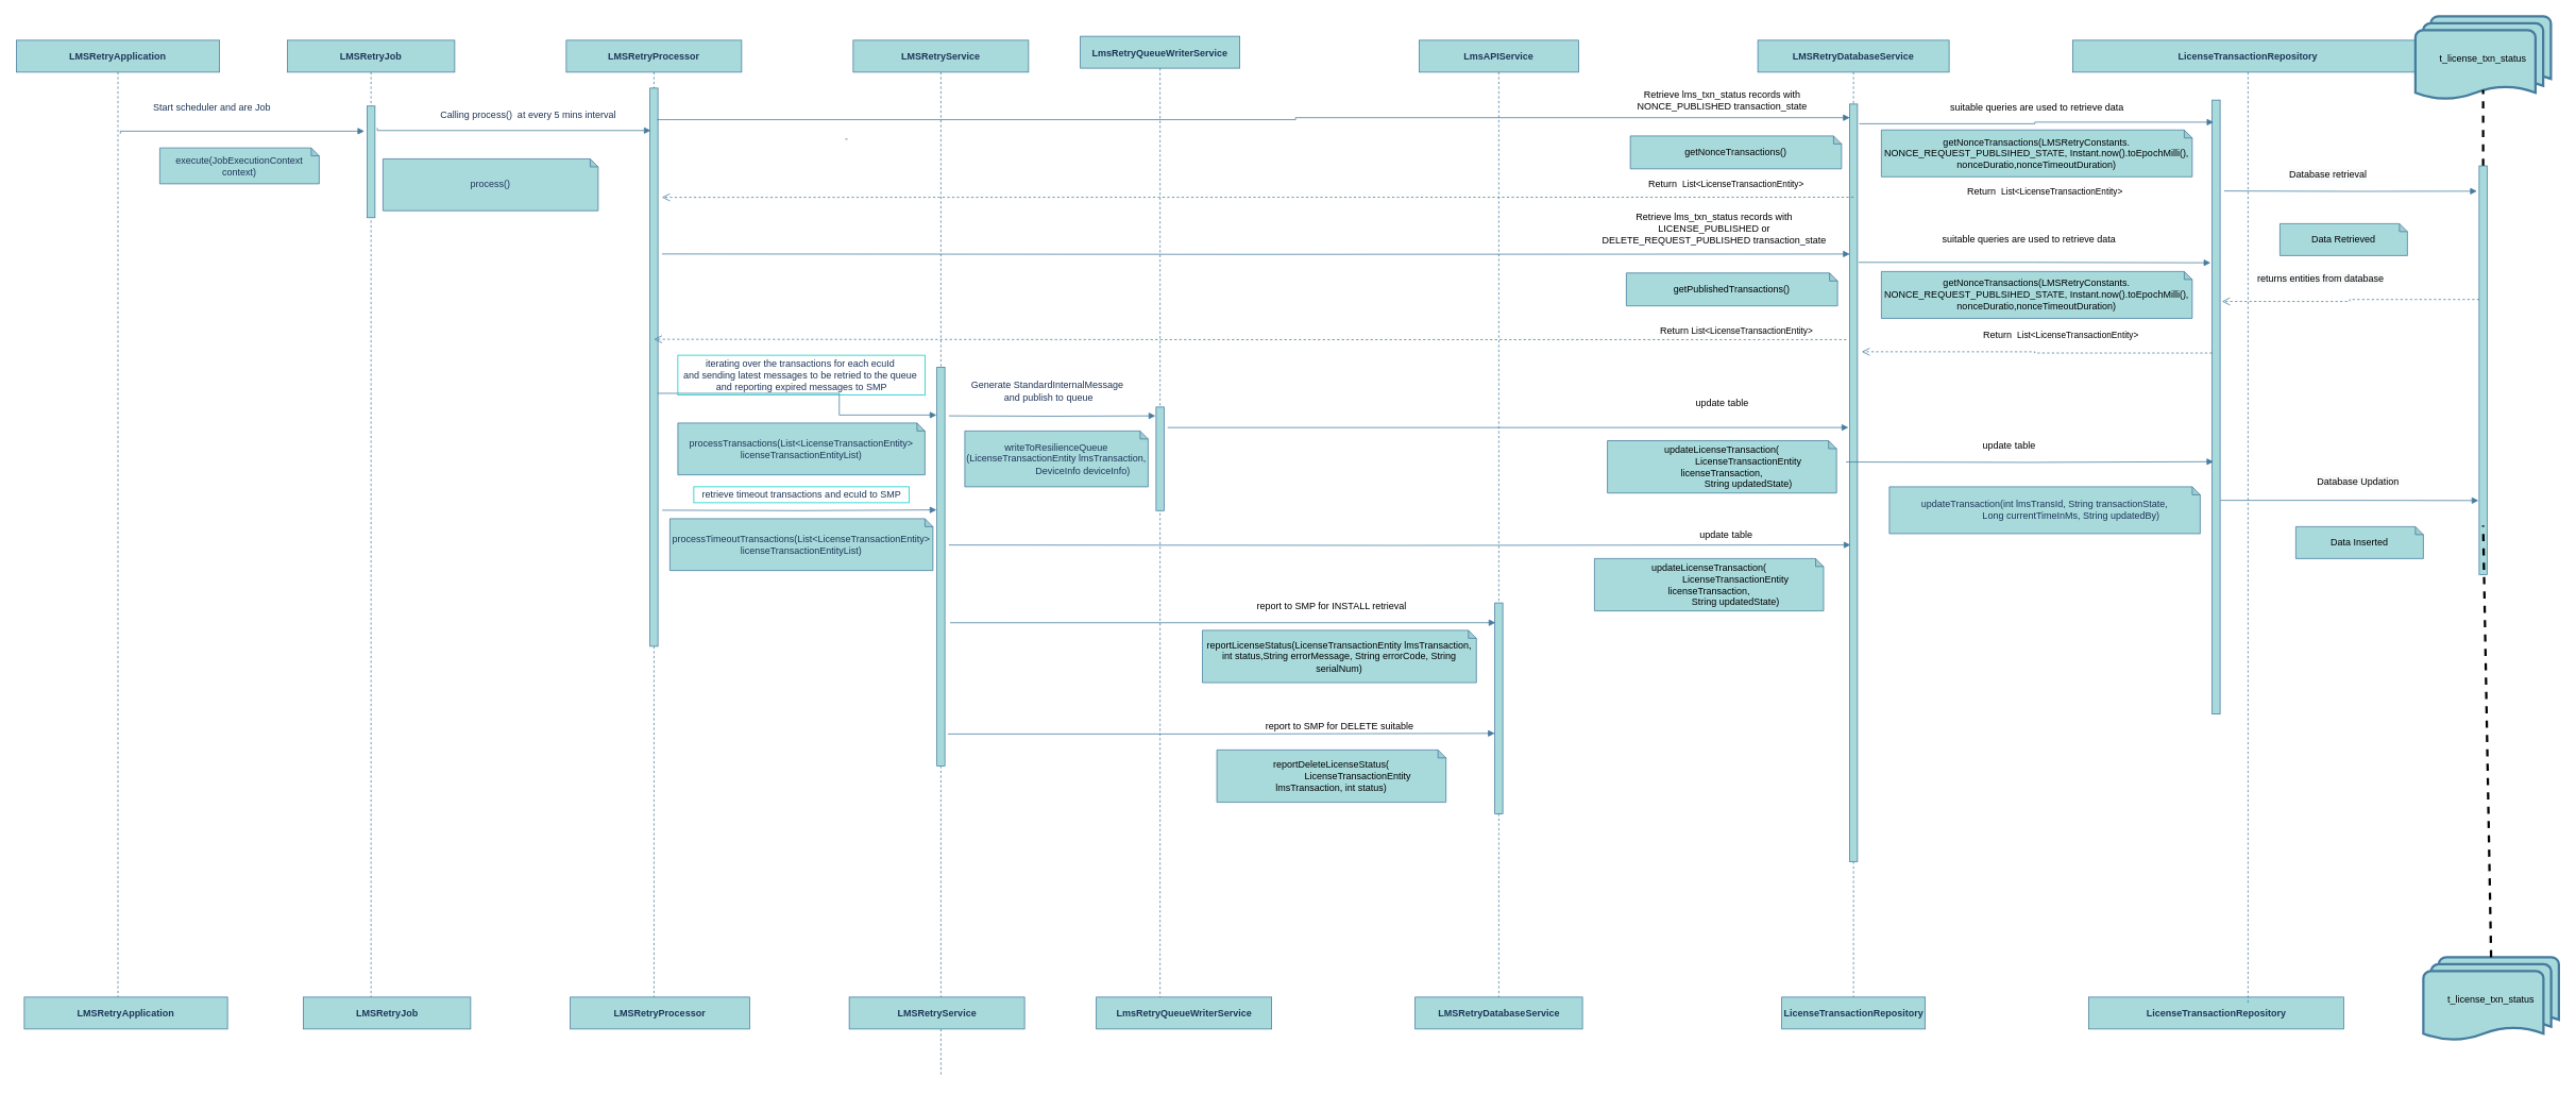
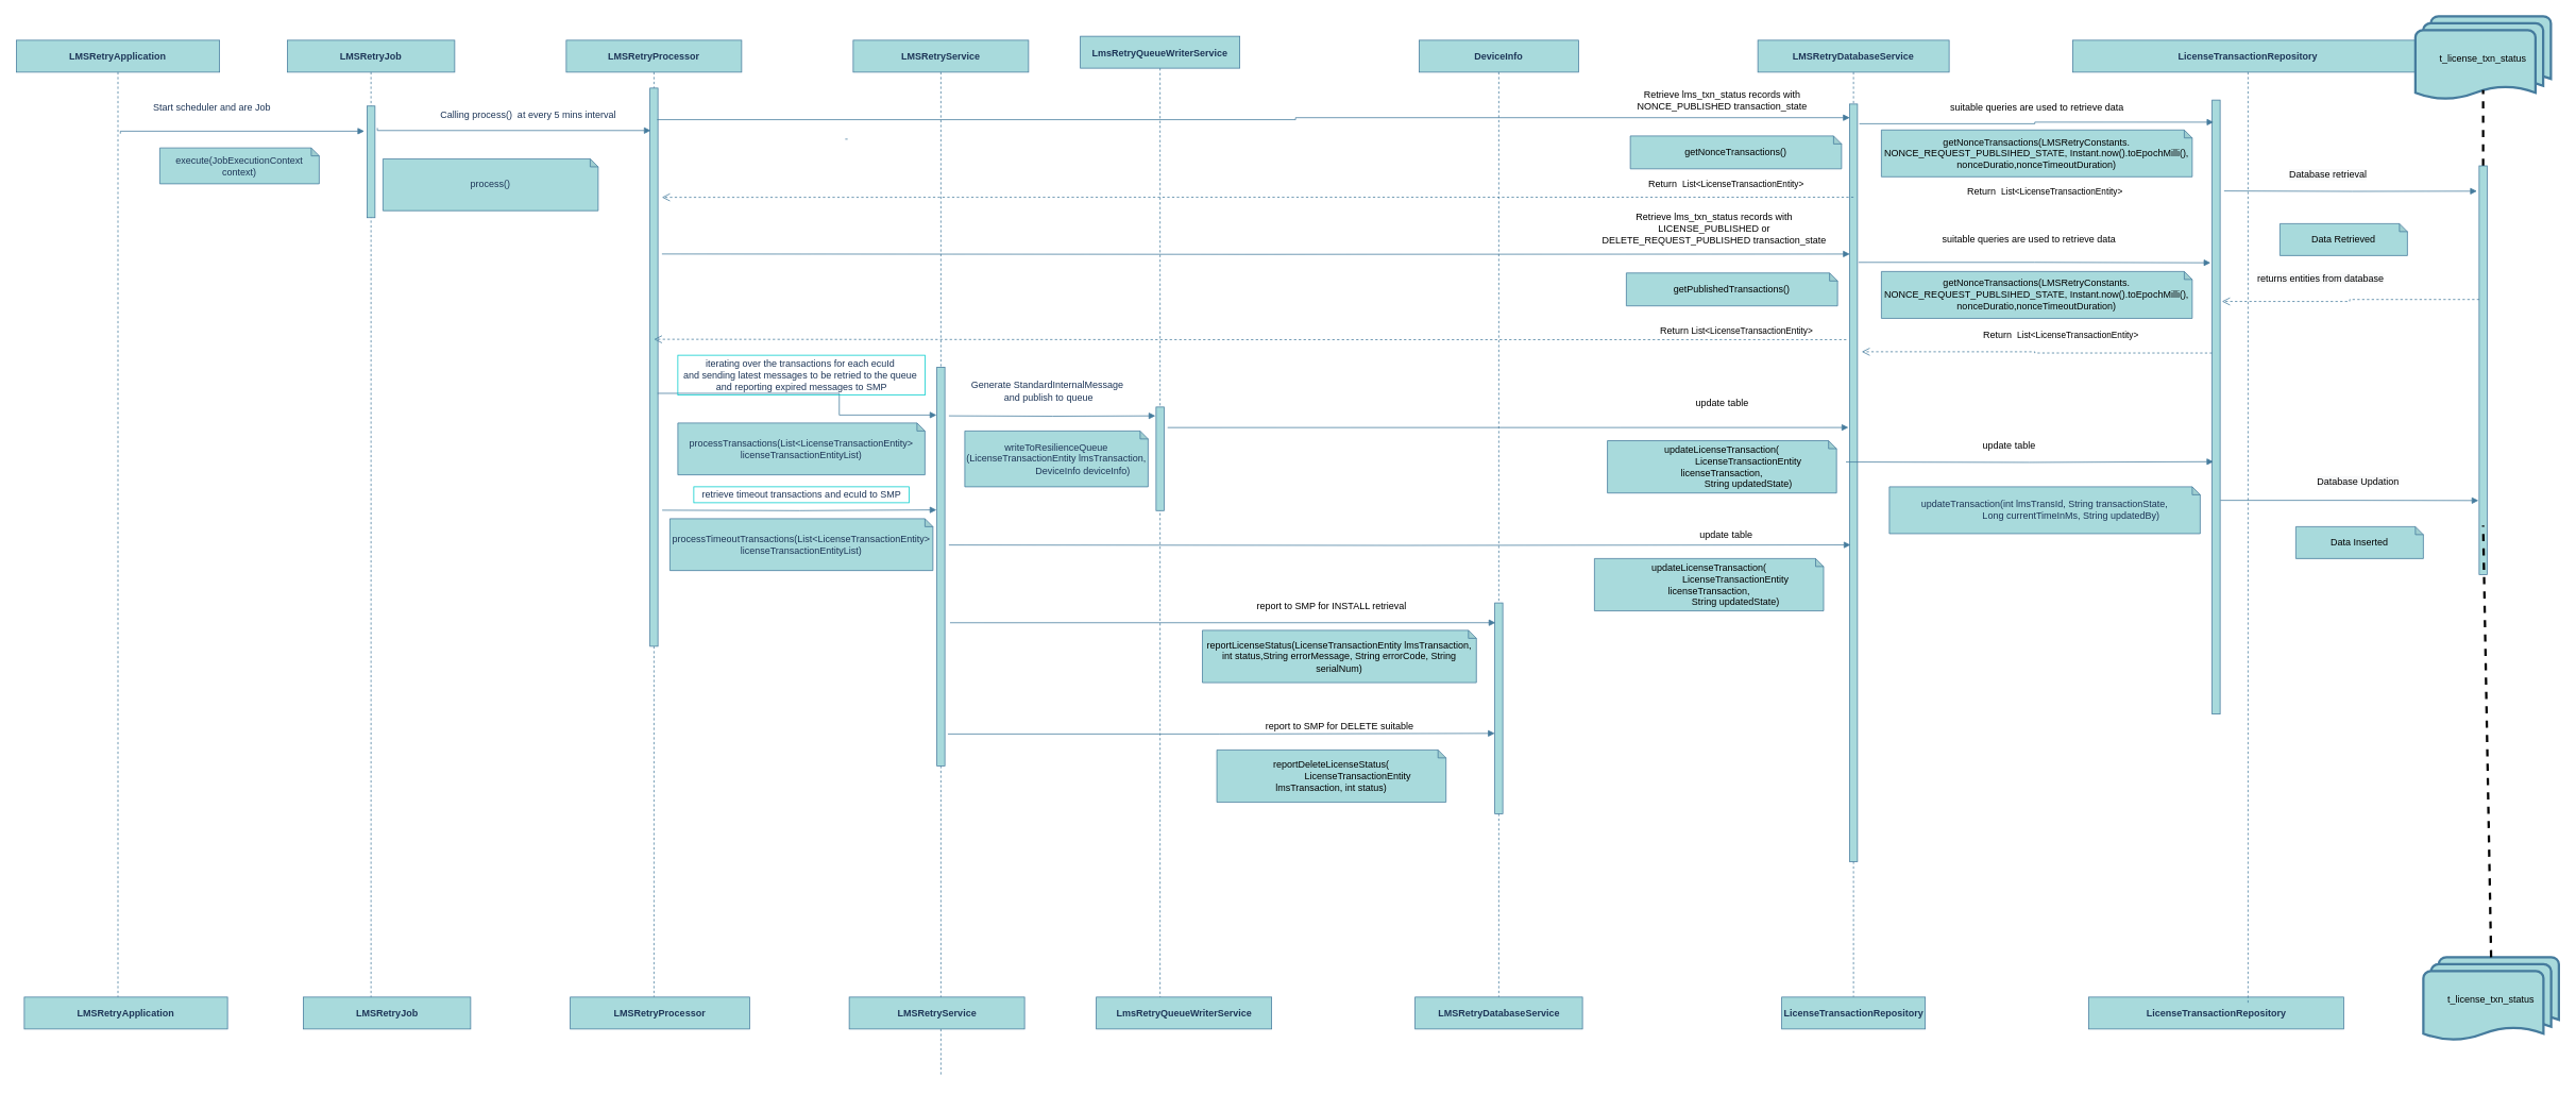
- <mxCell id="73" value="LmsAPIService" style="shape=umlLifeline;perimeter=lifelinePerimeter;container=1;collapsible=0;recursiveResize=0;shadow=0;strokeWidth=1;fontStyle=1;fillColor=#A8DADC;strokeColor=#457B9D;fontColor=#1D3557;" vertex="1" parent="1"><mxGeometry x="1780" y="50" width="200" height="1200" as="geometry" /></mxCell>
+ <mxCell id="73" value="DeviceInfo" style="shape=umlLifeline;perimeter=lifelinePerimeter;container=1;collapsible=0;recursiveResize=0;shadow=0;strokeWidth=1;fontStyle=1;fillColor=#A8DADC;strokeColor=#457B9D;fontColor=#1D3557;" vertex="1" parent="1"><mxGeometry x="1780" y="50" width="200" height="1200" as="geometry" /></mxCell>
